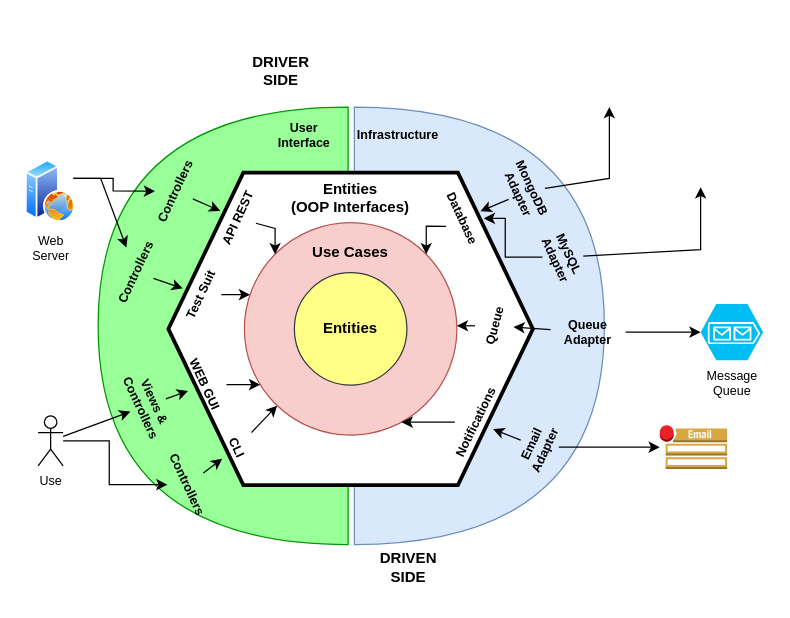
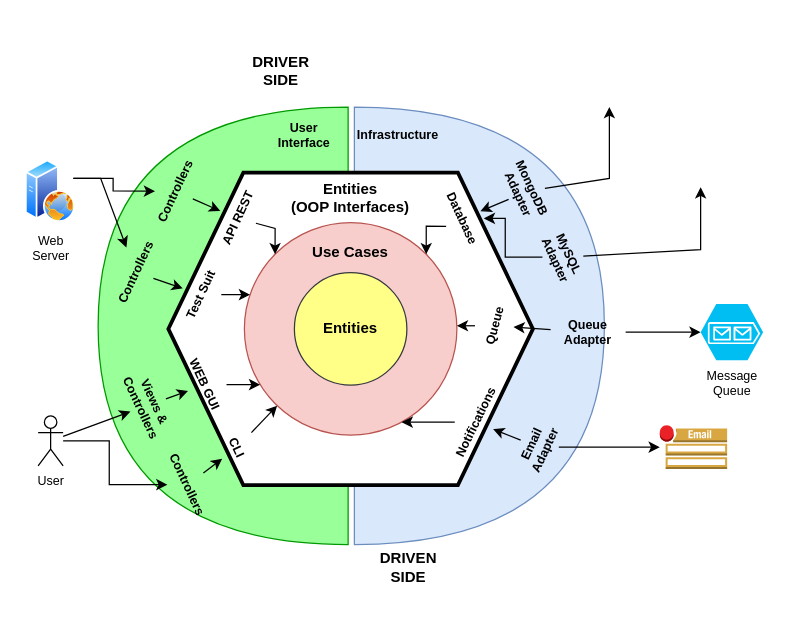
- <mxCell id="40" value="Use" style="shape=umlActor;verticalLabelPosition=bottom;verticalAlign=top;html=1;outlineConnect=0;rounded=0;fontSize=10;strokeWidth=1;" vertex="1" parent="1"><mxGeometry x="30" y="332" width="20" height="40" as="geometry" /></mxCell>
+ <mxCell id="40" value="User" style="shape=umlActor;verticalLabelPosition=bottom;verticalAlign=top;html=1;outlineConnect=0;rounded=0;fontSize=10;strokeWidth=1;" vertex="1" parent="1"><mxGeometry x="30" y="332" width="20" height="40" as="geometry" /></mxCell>
